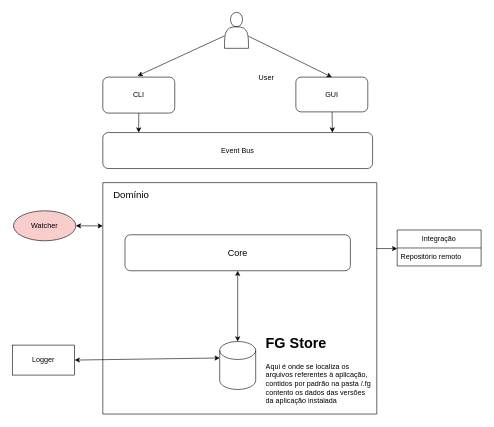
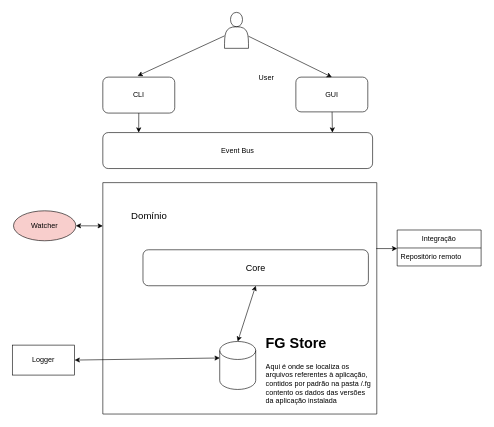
- <mxCell id="17" value="&lt;font style=&quot;font-size: 16px;&quot;&gt;Domínio&lt;/font&gt;" style="text;html=1;align=center;verticalAlign=middle;whiteSpace=wrap;rounded=0;" parent="16" vertex="1"><mxGeometry x="5" y="5" width="85" height="29" as="geometry" /></mxCell>
+ <mxCell id="17" value="&lt;font style=&quot;font-size: 16px;&quot;&gt;Domínio&lt;/font&gt;" style="text;html=1;align=center;verticalAlign=middle;whiteSpace=wrap;rounded=0;" parent="16" vertex="1"><mxGeometry x="35" y="40" width="85" height="29" as="geometry" /></mxCell>
- <mxCell id="18" value="&lt;font style=&quot;font-size: 15px;&quot;&gt;Core&lt;/font&gt;" style="rounded=1;whiteSpace=wrap;html=1;" parent="16" vertex="1"><mxGeometry x="37" y="87" width="376" height="60" as="geometry" /></mxCell>
+ <mxCell id="18" value="&lt;font style=&quot;font-size: 15px;&quot;&gt;Core&lt;/font&gt;" style="rounded=1;whiteSpace=wrap;html=1;" parent="16" vertex="1"><mxGeometry x="67" y="112" width="376" height="60" as="geometry" /></mxCell>
